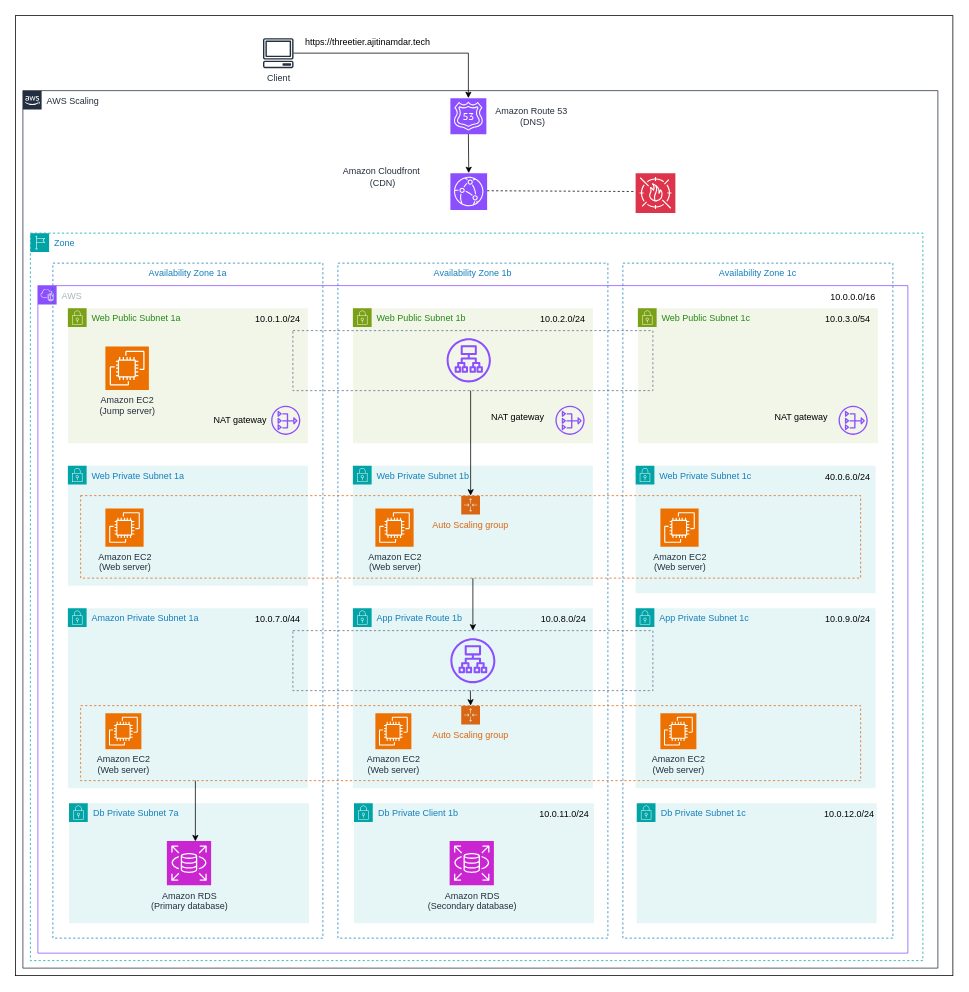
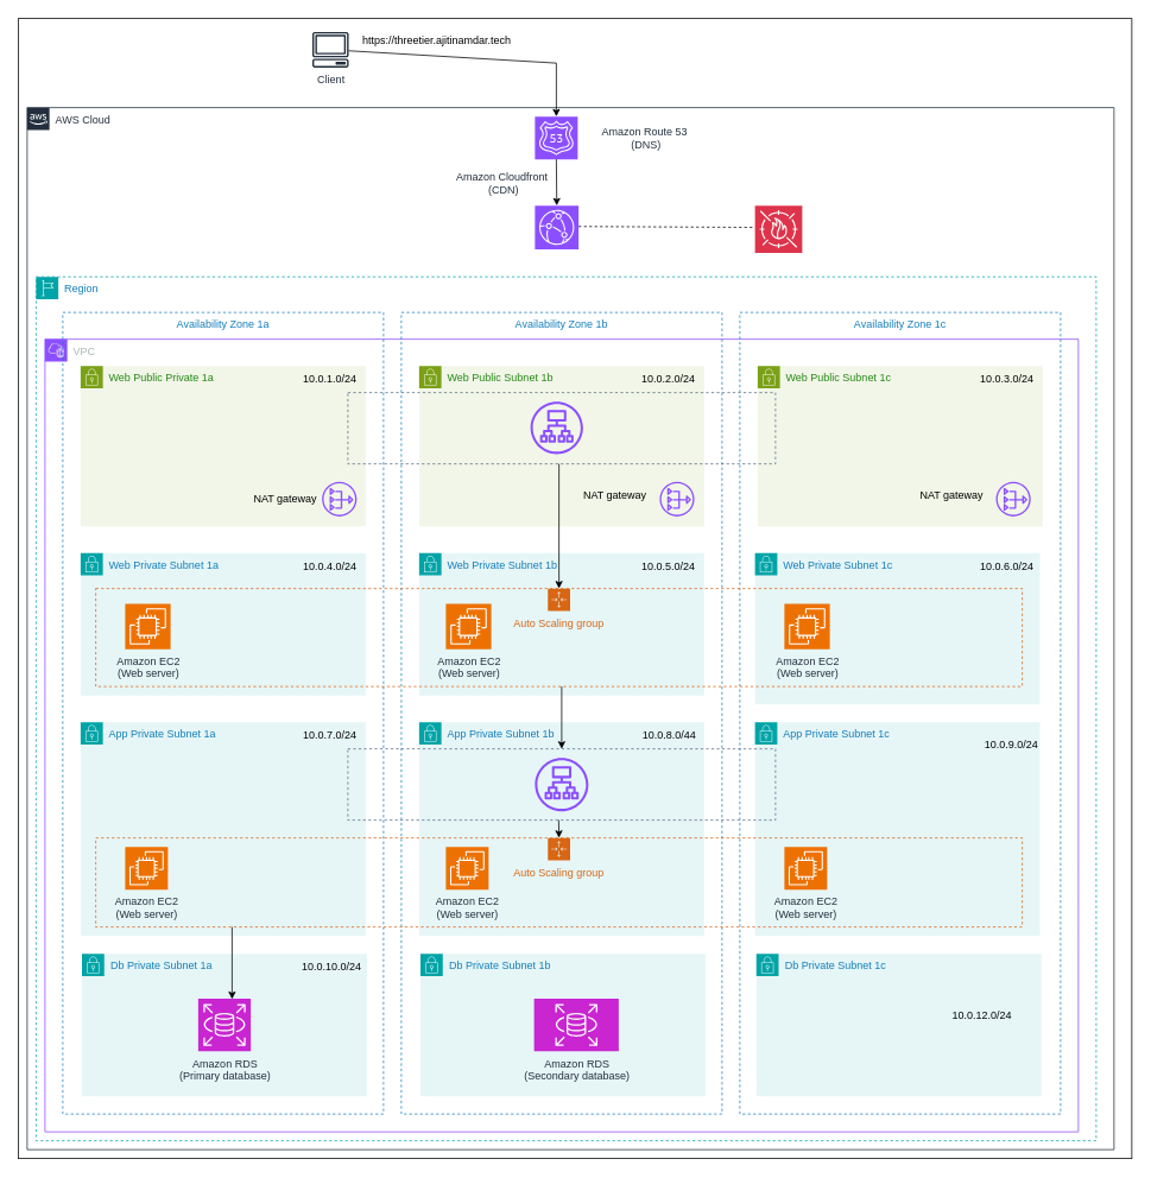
- <mxCell id="58" value="https://threetier.ajitinamdar.tech" style="text;html=1;align=center;verticalAlign=middle;whiteSpace=wrap;rounded=0;" vertex="1" parent="1"><mxGeometry x="460" y="40" width="60" height="30" as="geometry" /></mxCell>
+ <mxCell id="58" value="https://threetier.ajitinamdar.tech" style="text;html=1;align=center;verticalAlign=middle;whiteSpace=wrap;rounded=0;" vertex="1" parent="1"><mxGeometry x="460" y="30" width="60" height="30" as="geometry" /></mxCell>
- <mxCell id="13" value="Client" style="sketch=0;outlineConnect=0;fontColor=#232F3E;gradientColor=none;fillColor=#232F3D;strokeColor=none;dashed=0;verticalLabelPosition=bottom;verticalAlign=top;align=center;html=1;fontSize=12;fontStyle=0;aspect=fixed;pointerEvents=1;shape=mxgraph.aws4.client;" vertex="1" parent="1"><mxGeometry x="350" y="50" width="41.06" height="40" as="geometry" /></mxCell>
+ <mxCell id="13" value="Client" style="sketch=0;outlineConnect=0;fontColor=#232F3E;gradientColor=none;fillColor=#232F3D;strokeColor=none;dashed=0;verticalLabelPosition=bottom;verticalAlign=top;align=center;html=1;fontSize=12;fontStyle=0;aspect=fixed;pointerEvents=1;shape=mxgraph.aws4.client;" vertex="1" parent="1"><mxGeometry x="350" y="35" width="41.06" height="40" as="geometry" /></mxCell>
- <mxCell id="3" value="AWS Scaling" style="points=[[0,0],[0.25,0],[0.5,0],[0.75,0],[1,0],[1,0.25],[1,0.5],[1,0.75],[1,1],[0.75,1],[0.5,1],[0.25,1],[0,1],[0,0.75],[0,0.5],[0,0.25]];outlineConnect=0;gradientColor=none;html=1;whiteSpace=wrap;fontSize=12;fontStyle=0;container=1;pointerEvents=0;collapsible=0;recursiveResize=0;shape=mxgraph.aws4.group;grIcon=mxgraph.aws4.group_aws_cloud_alt;strokeColor=#232F3E;fillColor=none;verticalAlign=top;align=left;spacingLeft=30;fontColor=#232F3E;dashed=0;" vertex="1" parent="1"><mxGeometry x="30" y="120" width="1220" height="1170" as="geometry" /></mxCell>
+ <mxCell id="3" value="AWS Cloud" style="points=[[0,0],[0.25,0],[0.5,0],[0.75,0],[1,0],[1,0.25],[1,0.5],[1,0.75],[1,1],[0.75,1],[0.5,1],[0.25,1],[0,1],[0,0.75],[0,0.5],[0,0.25]];outlineConnect=0;gradientColor=none;html=1;whiteSpace=wrap;fontSize=12;fontStyle=0;container=1;pointerEvents=0;collapsible=0;recursiveResize=0;shape=mxgraph.aws4.group;grIcon=mxgraph.aws4.group_aws_cloud_alt;strokeColor=#232F3E;fillColor=none;verticalAlign=top;align=left;spacingLeft=30;fontColor=#232F3E;dashed=0;" vertex="1" parent="1"><mxGeometry x="30" y="120" width="1220" height="1170" as="geometry" /></mxCell>
- <mxCell id="8" value="&lt;span style=&quot;color: rgb(35, 47, 62); text-wrap: nowrap;&quot;&gt;Amazon Route 53&amp;nbsp;&lt;/span&gt;&lt;div&gt;&lt;span style=&quot;color: rgb(35, 47, 62); text-wrap: nowrap;&quot;&gt;(DNS)&lt;/span&gt;&lt;/div&gt;" style="text;html=1;align=center;verticalAlign=middle;whiteSpace=wrap;rounded=0;" vertex="1" parent="3"><mxGeometry x="650" y="19" width="60" height="30" as="geometry" /></mxCell>
+ <mxCell id="8" value="&lt;span style=&quot;color: rgb(35, 47, 62); text-wrap: nowrap;&quot;&gt;Amazon Route 53&amp;nbsp;&lt;/span&gt;&lt;div&gt;&lt;span style=&quot;color: rgb(35, 47, 62); text-wrap: nowrap;&quot;&gt;(DNS)&lt;/span&gt;&lt;/div&gt;" style="text;html=1;align=center;verticalAlign=middle;whiteSpace=wrap;rounded=0;" vertex="1" parent="3"><mxGeometry x="665" y="19" width="60" height="30" as="geometry" /></mxCell>
- <mxCell id="9" value="&lt;span style=&quot;color: rgb(35, 47, 62); text-wrap: nowrap;&quot;&gt;Amazon Cloudfront&amp;nbsp;&lt;/span&gt;&lt;div&gt;&lt;span style=&quot;color: rgb(35, 47, 62); text-wrap: nowrap;&quot;&gt;(CDN)&lt;/span&gt;&lt;/div&gt;" style="text;html=1;align=center;verticalAlign=middle;whiteSpace=wrap;rounded=0;" vertex="1" parent="3"><mxGeometry x="450" y="100" width="60" height="30" as="geometry" /></mxCell>
+ <mxCell id="9" value="&lt;span style=&quot;color: rgb(35, 47, 62); text-wrap: nowrap;&quot;&gt;Amazon Cloudfront&amp;nbsp;&lt;/span&gt;&lt;div&gt;&lt;span style=&quot;color: rgb(35, 47, 62); text-wrap: nowrap;&quot;&gt;(CDN)&lt;/span&gt;&lt;/div&gt;" style="text;html=1;align=center;verticalAlign=middle;whiteSpace=wrap;rounded=0;" vertex="1" parent="3"><mxGeometry x="505" y="70" width="60" height="30" as="geometry" /></mxCell>
- <mxCell id="6" value="Zone" style="points=[[0,0],[0.25,0],[0.5,0],[0.75,0],[1,0],[1,0.25],[1,0.5],[1,0.75],[1,1],[0.75,1],[0.5,1],[0.25,1],[0,1],[0,0.75],[0,0.5],[0,0.25]];outlineConnect=0;gradientColor=none;html=1;whiteSpace=wrap;fontSize=12;fontStyle=0;container=1;pointerEvents=0;collapsible=0;recursiveResize=0;shape=mxgraph.aws4.group;grIcon=mxgraph.aws4.group_region;strokeColor=#00A4A6;fillColor=none;verticalAlign=top;align=left;spacingLeft=30;fontColor=#147EBA;dashed=1;" vertex="1" parent="3"><mxGeometry x="10" y="190" width="1190" height="970" as="geometry" /></mxCell>
+ <mxCell id="6" value="Region" style="points=[[0,0],[0.25,0],[0.5,0],[0.75,0],[1,0],[1,0.25],[1,0.5],[1,0.75],[1,1],[0.75,1],[0.5,1],[0.25,1],[0,1],[0,0.75],[0,0.5],[0,0.25]];outlineConnect=0;gradientColor=none;html=1;whiteSpace=wrap;fontSize=12;fontStyle=0;container=1;pointerEvents=0;collapsible=0;recursiveResize=0;shape=mxgraph.aws4.group;grIcon=mxgraph.aws4.group_region;strokeColor=#00A4A6;fillColor=none;verticalAlign=top;align=left;spacingLeft=30;fontColor=#147EBA;dashed=1;" vertex="1" parent="3"><mxGeometry x="10" y="190" width="1190" height="970" as="geometry" /></mxCell>
- <mxCell id="7" value="AWS" style="points=[[0,0],[0.25,0],[0.5,0],[0.75,0],[1,0],[1,0.25],[1,0.5],[1,0.75],[1,1],[0.75,1],[0.5,1],[0.25,1],[0,1],[0,0.75],[0,0.5],[0,0.25]];outlineConnect=0;gradientColor=none;html=1;whiteSpace=wrap;fontSize=12;fontStyle=0;container=1;pointerEvents=0;collapsible=0;recursiveResize=0;shape=mxgraph.aws4.group;grIcon=mxgraph.aws4.group_vpc2;strokeColor=#8C4FFF;fillColor=none;verticalAlign=top;align=left;spacingLeft=30;fontColor=#AAB7B8;dashed=0;" vertex="1" parent="6"><mxGeometry x="10" y="70" width="1160" height="890" as="geometry" /></mxCell>
+ <mxCell id="7" value="VPC" style="points=[[0,0],[0.25,0],[0.5,0],[0.75,0],[1,0],[1,0.25],[1,0.5],[1,0.75],[1,1],[0.75,1],[0.5,1],[0.25,1],[0,1],[0,0.75],[0,0.5],[0,0.25]];outlineConnect=0;gradientColor=none;html=1;whiteSpace=wrap;fontSize=12;fontStyle=0;container=1;pointerEvents=0;collapsible=0;recursiveResize=0;shape=mxgraph.aws4.group;grIcon=mxgraph.aws4.group_vpc2;strokeColor=#8C4FFF;fillColor=none;verticalAlign=top;align=left;spacingLeft=30;fontColor=#AAB7B8;dashed=0;" vertex="1" parent="6"><mxGeometry x="10" y="70" width="1160" height="890" as="geometry" /></mxCell>
- <mxCell id="59" value="10.0.0.0/16" style="text;html=1;align=center;verticalAlign=middle;whiteSpace=wrap;rounded=0;" vertex="1" parent="1"><mxGeometry x="1107" y="380" width="60" height="30" as="geometry" /></mxCell>
- <mxCell id="15" value="Web Public Subnet 1a" style="points=[[0,0],[0.25,0],[0.5,0],[0.75,0],[1,0],[1,0.25],[1,0.5],[1,0.75],[1,1],[0.75,1],[0.5,1],[0.25,1],[0,1],[0,0.75],[0,0.5],[0,0.25]];outlineConnect=0;gradientColor=none;html=1;whiteSpace=wrap;fontSize=12;fontStyle=0;container=1;pointerEvents=0;collapsible=0;recursiveResize=0;shape=mxgraph.aws4.group;grIcon=mxgraph.aws4.group_security_group;grStroke=0;strokeColor=#7AA116;fillColor=#F2F6E8;verticalAlign=top;align=left;spacingLeft=30;fontColor=#248814;dashed=0;" vertex="1" parent="1"><mxGeometry x="90" y="410" width="320" height="180" as="geometry" /></mxCell>
+ <mxCell id="15" value="Web Public Private 1a" style="points=[[0,0],[0.25,0],[0.5,0],[0.75,0],[1,0],[1,0.25],[1,0.5],[1,0.75],[1,1],[0.75,1],[0.5,1],[0.25,1],[0,1],[0,0.75],[0,0.5],[0,0.25]];outlineConnect=0;gradientColor=none;html=1;whiteSpace=wrap;fontSize=12;fontStyle=0;container=1;pointerEvents=0;collapsible=0;recursiveResize=0;shape=mxgraph.aws4.group;grIcon=mxgraph.aws4.group_security_group;grStroke=0;strokeColor=#7AA116;fillColor=#F2F6E8;verticalAlign=top;align=left;spacingLeft=30;fontColor=#248814;dashed=0;" vertex="1" parent="1"><mxGeometry x="90" y="410" width="320" height="180" as="geometry" /></mxCell>
- <mxCell id="60" value="10.0.3.0/54" style="text;html=1;align=center;verticalAlign=middle;whiteSpace=wrap;rounded=0;" vertex="1" parent="1"><mxGeometry x="1100" y="410" width="60" height="30" as="geometry" /></mxCell>
+ <mxCell id="60" value="10.0.3.0/24" style="text;html=1;align=center;verticalAlign=middle;whiteSpace=wrap;rounded=0;" vertex="1" parent="1"><mxGeometry x="1100" y="410" width="60" height="30" as="geometry" /></mxCell>
- <mxCell id="17" value="Amazon EC2&lt;div&gt;(Jump server)&lt;/div&gt;" style="sketch=0;points=[[0,0,0],[0.25,0,0],[0.5,0,0],[0.75,0,0],[1,0,0],[0,1,0],[0.25,1,0],[0.5,1,0],[0.75,1,0],[1,1,0],[0,0.25,0],[0,0.5,0],[0,0.75,0],[1,0.25,0],[1,0.5,0],[1,0.75,0]];outlineConnect=0;fontColor=#232F3E;fillColor=#ED7100;strokeColor=#ffffff;dashed=0;verticalLabelPosition=bottom;verticalAlign=top;align=center;html=1;fontSize=12;fontStyle=0;aspect=fixed;shape=mxgraph.aws4.resourceIcon;resIcon=mxgraph.aws4.ec2;" vertex="1" parent="15"><mxGeometry x="50" y="51" width="58" height="58" as="geometry" /></mxCell>
+ <mxCell id="23" value="10.0.4.0/24" style="text;html=1;align=center;verticalAlign=middle;whiteSpace=wrap;rounded=0;" vertex="1" parent="22"><mxGeometry x="250" width="60" height="30" as="geometry" /></mxCell>
+ <mxCell id="25" value="10.0.5.0/24" style="text;html=1;align=center;verticalAlign=middle;whiteSpace=wrap;rounded=0;" vertex="1" parent="24"><mxGeometry x="250" width="60" height="30" as="geometry" /></mxCell>
- <mxCell id="61" value="40.0.6.0/24" style="text;html=1;align=center;verticalAlign=middle;whiteSpace=wrap;rounded=0;" vertex="1" parent="1"><mxGeometry x="1100" y="620" width="60" height="30" as="geometry" /></mxCell>
+ <mxCell id="61" value="10.0.6.0/24" style="text;html=1;align=center;verticalAlign=middle;whiteSpace=wrap;rounded=0;" vertex="1" parent="1"><mxGeometry x="1100" y="620" width="60" height="30" as="geometry" /></mxCell>
- <mxCell id="40" value="Amazon Private Subnet 1a" style="points=[[0,0],[0.25,0],[0.5,0],[0.75,0],[1,0],[1,0.25],[1,0.5],[1,0.75],[1,1],[0.75,1],[0.5,1],[0.25,1],[0,1],[0,0.75],[0,0.5],[0,0.25]];outlineConnect=0;gradientColor=none;html=1;whiteSpace=wrap;fontSize=12;fontStyle=0;container=1;pointerEvents=0;collapsible=0;recursiveResize=0;shape=mxgraph.aws4.group;grIcon=mxgraph.aws4.group_security_group;grStroke=0;strokeColor=#00A4A6;fillColor=#E6F6F7;verticalAlign=top;align=left;spacingLeft=30;fontColor=#147EBA;dashed=0;" vertex="1" parent="1"><mxGeometry x="90" y="810" width="320" height="240" as="geometry" /></mxCell>
+ <mxCell id="40" value="App Private Subnet 1a" style="points=[[0,0],[0.25,0],[0.5,0],[0.75,0],[1,0],[1,0.25],[1,0.5],[1,0.75],[1,1],[0.75,1],[0.5,1],[0.25,1],[0,1],[0,0.75],[0,0.5],[0,0.25]];outlineConnect=0;gradientColor=none;html=1;whiteSpace=wrap;fontSize=12;fontStyle=0;container=1;pointerEvents=0;collapsible=0;recursiveResize=0;shape=mxgraph.aws4.group;grIcon=mxgraph.aws4.group_security_group;grStroke=0;strokeColor=#00A4A6;fillColor=#E6F6F7;verticalAlign=top;align=left;spacingLeft=30;fontColor=#147EBA;dashed=0;" vertex="1" parent="1"><mxGeometry x="90" y="810" width="320" height="240" as="geometry" /></mxCell>
- <mxCell id="62" value="10.0.7.0/44" style="text;html=1;align=center;verticalAlign=middle;whiteSpace=wrap;rounded=0;" vertex="1" parent="1"><mxGeometry x="340" y="810" width="60" height="30" as="geometry" /></mxCell>
+ <mxCell id="62" value="10.0.7.0/24" style="text;html=1;align=center;verticalAlign=middle;whiteSpace=wrap;rounded=0;" vertex="1" parent="1"><mxGeometry x="340" y="810" width="60" height="30" as="geometry" /></mxCell>
- <mxCell id="44" value="App Private Route 1b" style="points=[[0,0],[0.25,0],[0.5,0],[0.75,0],[1,0],[1,0.25],[1,0.5],[1,0.75],[1,1],[0.75,1],[0.5,1],[0.25,1],[0,1],[0,0.75],[0,0.5],[0,0.25]];outlineConnect=0;gradientColor=none;html=1;whiteSpace=wrap;fontSize=12;fontStyle=0;container=1;pointerEvents=0;collapsible=0;recursiveResize=0;shape=mxgraph.aws4.group;grIcon=mxgraph.aws4.group_security_group;grStroke=0;strokeColor=#00A4A6;fillColor=#E6F6F7;verticalAlign=top;align=left;spacingLeft=30;fontColor=#147EBA;dashed=0;" vertex="1" parent="1"><mxGeometry x="470" y="810" width="320" height="240" as="geometry" /></mxCell>
+ <mxCell id="44" value="App Private Subnet 1b" style="points=[[0,0],[0.25,0],[0.5,0],[0.75,0],[1,0],[1,0.25],[1,0.5],[1,0.75],[1,1],[0.75,1],[0.5,1],[0.25,1],[0,1],[0,0.75],[0,0.5],[0,0.25]];outlineConnect=0;gradientColor=none;html=1;whiteSpace=wrap;fontSize=12;fontStyle=0;container=1;pointerEvents=0;collapsible=0;recursiveResize=0;shape=mxgraph.aws4.group;grIcon=mxgraph.aws4.group_security_group;grStroke=0;strokeColor=#00A4A6;fillColor=#E6F6F7;verticalAlign=top;align=left;spacingLeft=30;fontColor=#147EBA;dashed=0;" vertex="1" parent="1"><mxGeometry x="470" y="810" width="320" height="240" as="geometry" /></mxCell>
- <mxCell id="63" value="10.0.8.0/24" style="text;html=1;align=center;verticalAlign=middle;whiteSpace=wrap;rounded=0;" vertex="1" parent="1"><mxGeometry x="721" y="810" width="60" height="30" as="geometry" /></mxCell>
+ <mxCell id="63" value="10.0.8.0/44" style="text;html=1;align=center;verticalAlign=middle;whiteSpace=wrap;rounded=0;" vertex="1" parent="1"><mxGeometry x="721" y="810" width="60" height="30" as="geometry" /></mxCell>
- <mxCell id="47" value="10.0.9.0/24" style="text;html=1;align=center;verticalAlign=middle;whiteSpace=wrap;rounded=0;" vertex="1" parent="46"><mxGeometry x="253" width="60" height="30" as="geometry" /></mxCell>
+ <mxCell id="47" value="10.0.9.0/24" style="text;html=1;align=center;verticalAlign=middle;whiteSpace=wrap;rounded=0;" vertex="1" parent="46"><mxGeometry x="258" y="10" width="60" height="30" as="geometry" /></mxCell>
- <mxCell id="41" value="Db Private Subnet 7a" style="points=[[0,0],[0.25,0],[0.5,0],[0.75,0],[1,0],[1,0.25],[1,0.5],[1,0.75],[1,1],[0.75,1],[0.5,1],[0.25,1],[0,1],[0,0.75],[0,0.5],[0,0.25]];outlineConnect=0;gradientColor=none;html=1;whiteSpace=wrap;fontSize=12;fontStyle=0;container=1;pointerEvents=0;collapsible=0;recursiveResize=0;shape=mxgraph.aws4.group;grIcon=mxgraph.aws4.group_security_group;grStroke=0;strokeColor=#00A4A6;fillColor=#E6F6F7;verticalAlign=top;align=left;spacingLeft=30;fontColor=#147EBA;dashed=0;" vertex="1" parent="1"><mxGeometry x="91.5" y="1070" width="320" height="160" as="geometry" /></mxCell>
+ <mxCell id="41" value="Db Private Subnet 1a" style="points=[[0,0],[0.25,0],[0.5,0],[0.75,0],[1,0],[1,0.25],[1,0.5],[1,0.75],[1,1],[0.75,1],[0.5,1],[0.25,1],[0,1],[0,0.75],[0,0.5],[0,0.25]];outlineConnect=0;gradientColor=none;html=1;whiteSpace=wrap;fontSize=12;fontStyle=0;container=1;pointerEvents=0;collapsible=0;recursiveResize=0;shape=mxgraph.aws4.group;grIcon=mxgraph.aws4.group_security_group;grStroke=0;strokeColor=#00A4A6;fillColor=#E6F6F7;verticalAlign=top;align=left;spacingLeft=30;fontColor=#147EBA;dashed=0;" vertex="1" parent="1"><mxGeometry x="91.5" y="1070" width="320" height="160" as="geometry" /></mxCell>
+ <mxCell id="43" value="10.0.10.0/24" style="text;html=1;align=center;verticalAlign=middle;whiteSpace=wrap;rounded=0;" vertex="1" parent="41"><mxGeometry x="250" width="60" height="30" as="geometry" /></mxCell>
- <mxCell id="52" value="Db Private Client 1b" style="points=[[0,0],[0.25,0],[0.5,0],[0.75,0],[1,0],[1,0.25],[1,0.5],[1,0.75],[1,1],[0.75,1],[0.5,1],[0.25,1],[0,1],[0,0.75],[0,0.5],[0,0.25]];outlineConnect=0;gradientColor=none;html=1;whiteSpace=wrap;fontSize=12;fontStyle=0;container=1;pointerEvents=0;collapsible=0;recursiveResize=0;shape=mxgraph.aws4.group;grIcon=mxgraph.aws4.group_security_group;grStroke=0;strokeColor=#00A4A6;fillColor=#E6F6F7;verticalAlign=top;align=left;spacingLeft=30;fontColor=#147EBA;dashed=0;" vertex="1" parent="1"><mxGeometry x="471.5" y="1070" width="320" height="160" as="geometry" /></mxCell>
+ <mxCell id="52" value="Db Private Subnet 1b" style="points=[[0,0],[0.25,0],[0.5,0],[0.75,0],[1,0],[1,0.25],[1,0.5],[1,0.75],[1,1],[0.75,1],[0.5,1],[0.25,1],[0,1],[0,0.75],[0,0.5],[0,0.25]];outlineConnect=0;gradientColor=none;html=1;whiteSpace=wrap;fontSize=12;fontStyle=0;container=1;pointerEvents=0;collapsible=0;recursiveResize=0;shape=mxgraph.aws4.group;grIcon=mxgraph.aws4.group_security_group;grStroke=0;strokeColor=#00A4A6;fillColor=#E6F6F7;verticalAlign=top;align=left;spacingLeft=30;fontColor=#147EBA;dashed=0;" vertex="1" parent="1"><mxGeometry x="471.5" y="1070" width="320" height="160" as="geometry" /></mxCell>
- <mxCell id="54" value="10.0.11.0/24" style="text;html=1;align=center;verticalAlign=middle;whiteSpace=wrap;rounded=0;" vertex="1" parent="52"><mxGeometry x="250" width="60" height="30" as="geometry" /></mxCell>
- <mxCell id="56" value="10.0.12.0/24" style="text;html=1;align=center;verticalAlign=middle;whiteSpace=wrap;rounded=0;" vertex="1" parent="55"><mxGeometry x="253" width="60" height="30" as="geometry" /></mxCell>
+ <mxCell id="56" value="10.0.12.0/24" style="text;html=1;align=center;verticalAlign=middle;whiteSpace=wrap;rounded=0;" vertex="1" parent="55"><mxGeometry x="223" y="55" width="60" height="30" as="geometry" /></mxCell>
- <mxCell id="53" value="Amazon RDS&lt;div&gt;(Secondary database)&lt;/div&gt;" style="sketch=0;points=[[0,0,0],[0.25,0,0],[0.5,0,0],[0.75,0,0],[1,0,0],[0,1,0],[0.25,1,0],[0.5,1,0],[0.75,1,0],[1,1,0],[0,0.25,0],[0,0.5,0],[0,0.75,0],[1,0.25,0],[1,0.5,0],[1,0.75,0]];outlineConnect=0;fontColor=#232F3E;fillColor=#C925D1;strokeColor=#ffffff;dashed=0;verticalLabelPosition=bottom;verticalAlign=top;align=center;html=1;fontSize=12;fontStyle=0;aspect=fixed;shape=mxgraph.aws4.resourceIcon;resIcon=mxgraph.aws4.rds;" vertex="1" parent="52"><mxGeometry x="127.5" y="50.5" width="59" height="59" as="geometry" /></mxCell>
+ <mxCell id="53" value="Amazon RDS&lt;div&gt;(Secondary database)&lt;/div&gt;" style="sketch=0;points=[[0,0,0],[0.25,0,0],[0.5,0,0],[0.75,0,0],[1,0,0],[0,1,0],[0.25,1,0],[0.5,1,0],[0.75,1,0],[1,1,0],[0,0.25,0],[0,0.5,0],[0,0.75,0],[1,0.25,0],[1,0.5,0],[1,0.75,0]];outlineConnect=0;fontColor=#232F3E;fillColor=#C925D1;strokeColor=#ffffff;dashed=0;verticalLabelPosition=bottom;verticalAlign=top;align=center;html=1;fontSize=12;fontStyle=0;aspect=fixed;shape=mxgraph.aws4.resourceIcon;resIcon=mxgraph.aws4.rds;" vertex="1" parent="52"><mxGeometry x="127.5" y="50.5" width="95" height="59" as="geometry" /></mxCell>
